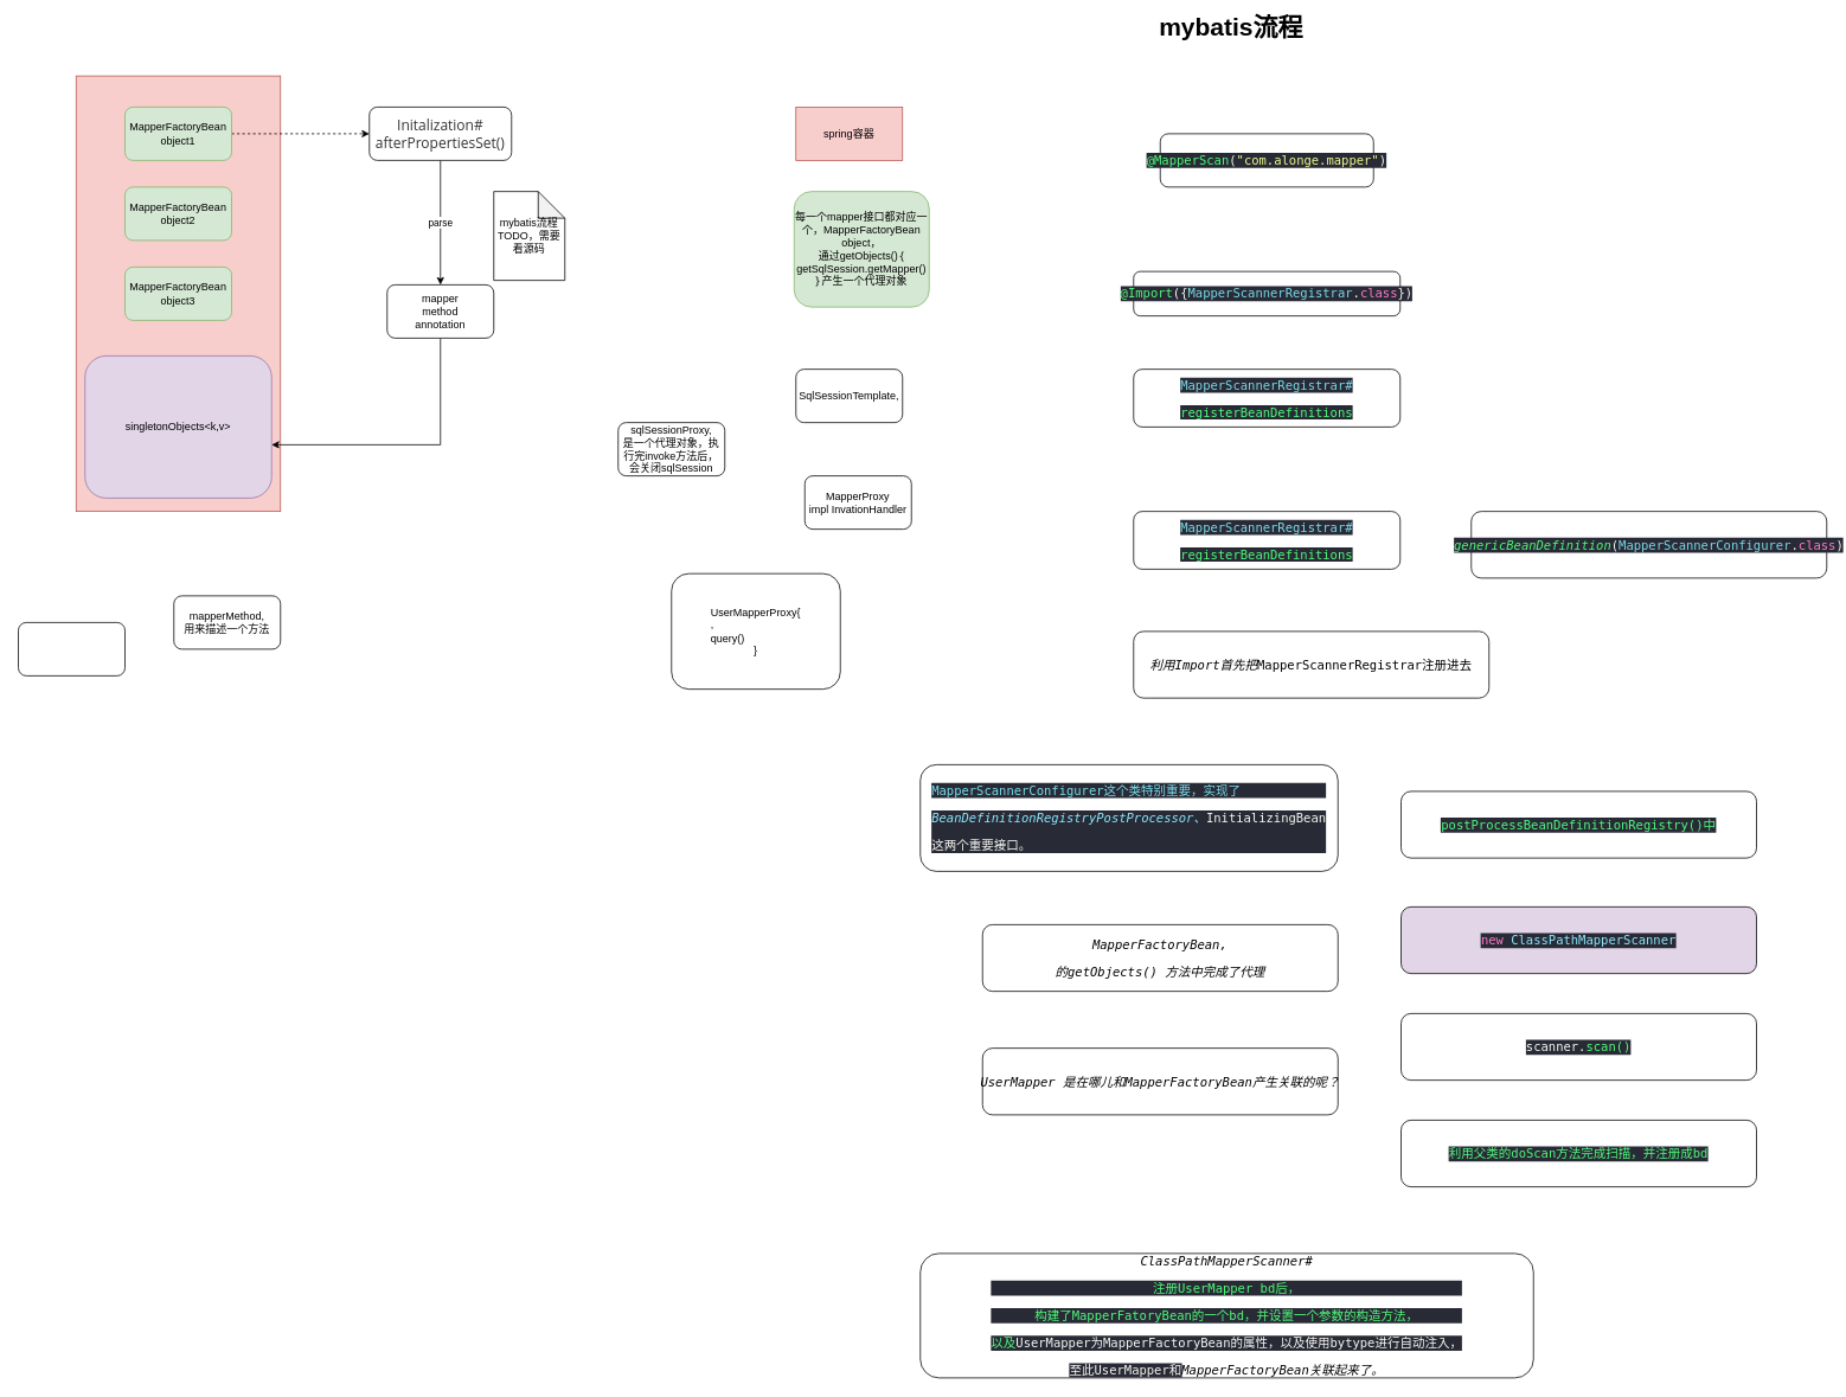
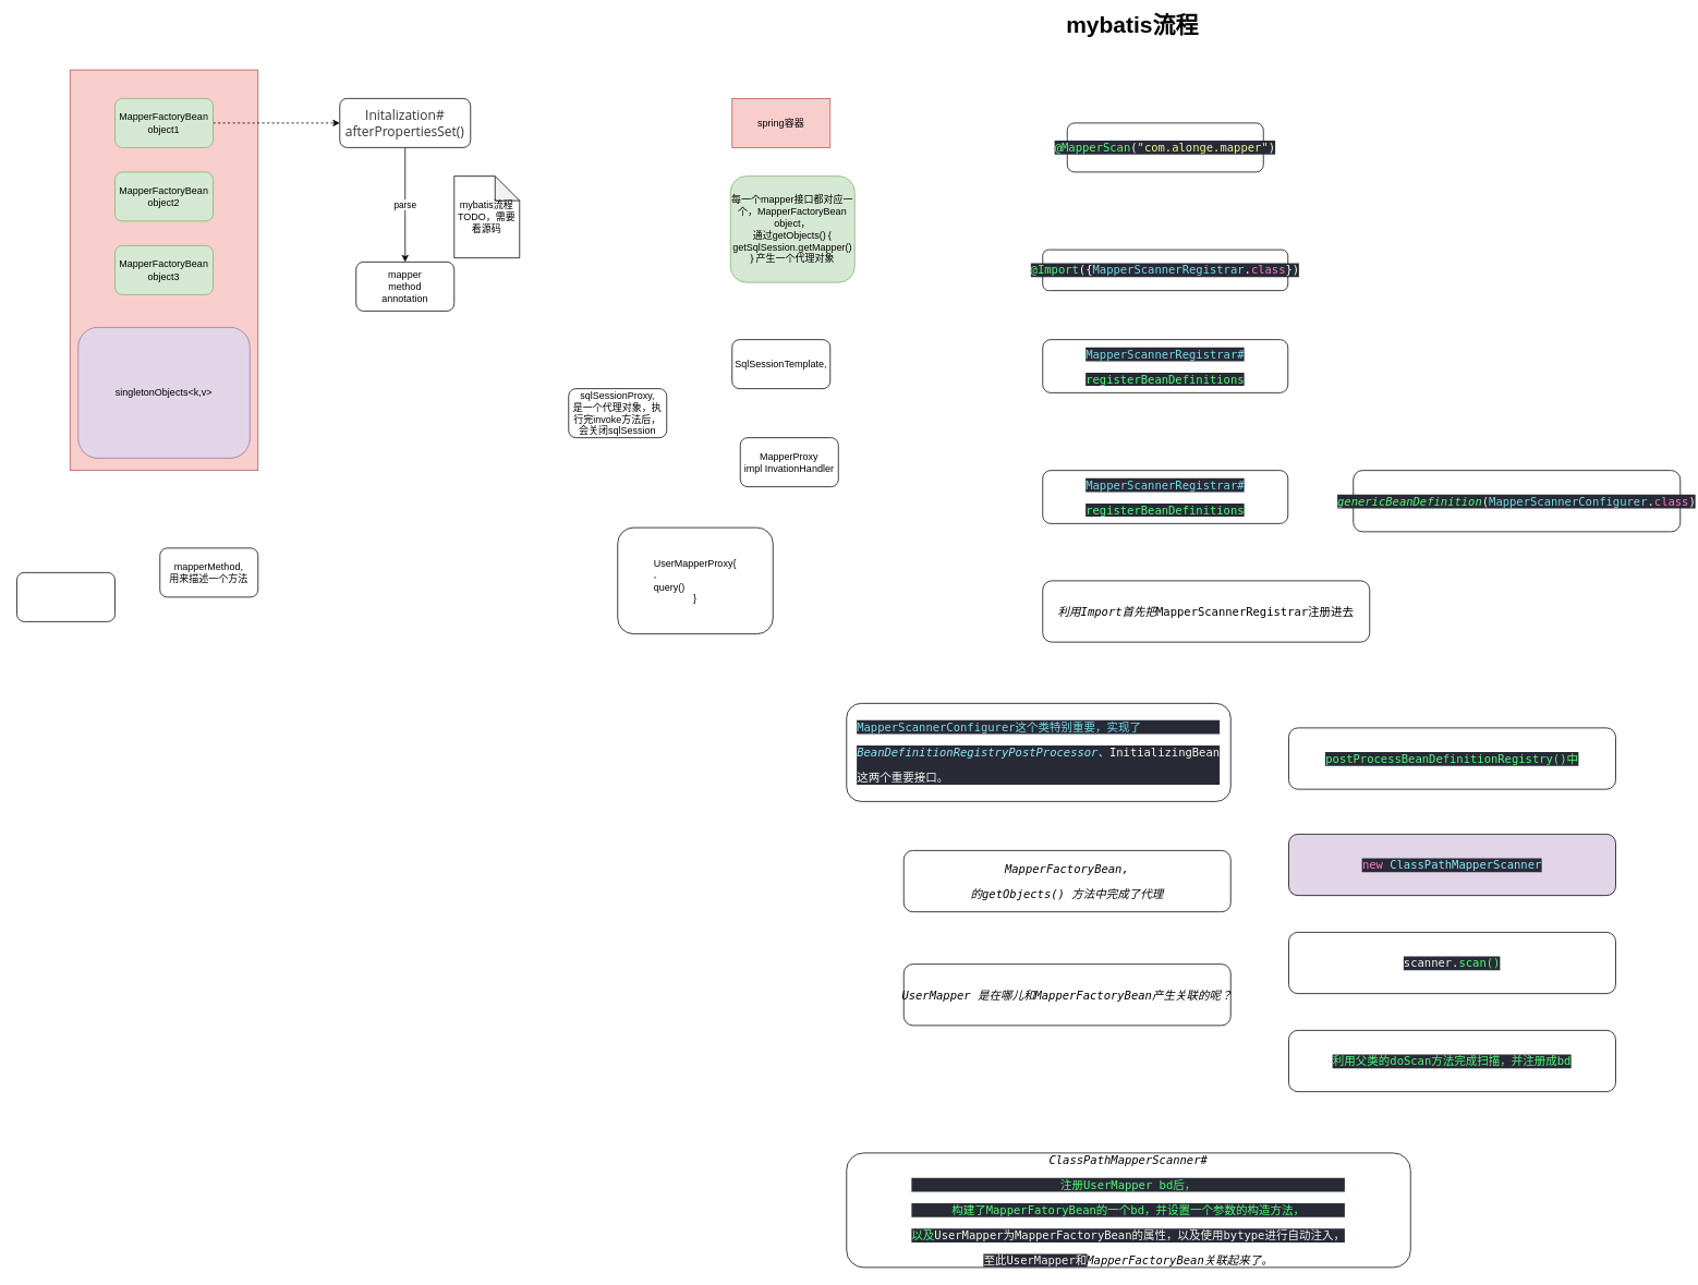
- <mxCell id="17" style="edgeStyle=orthogonalEdgeStyle;rounded=0;orthogonalLoop=1;jettySize=auto;html=1;entryX=1;entryY=0.625;entryDx=0;entryDy=0;entryPerimeter=0;" parent="1" source="18" target="19" edge="1"><mxGeometry relative="1" as="geometry"><Array as="points"><mxPoint x="495" y="500" /></Array></mxGeometry></mxCell>
